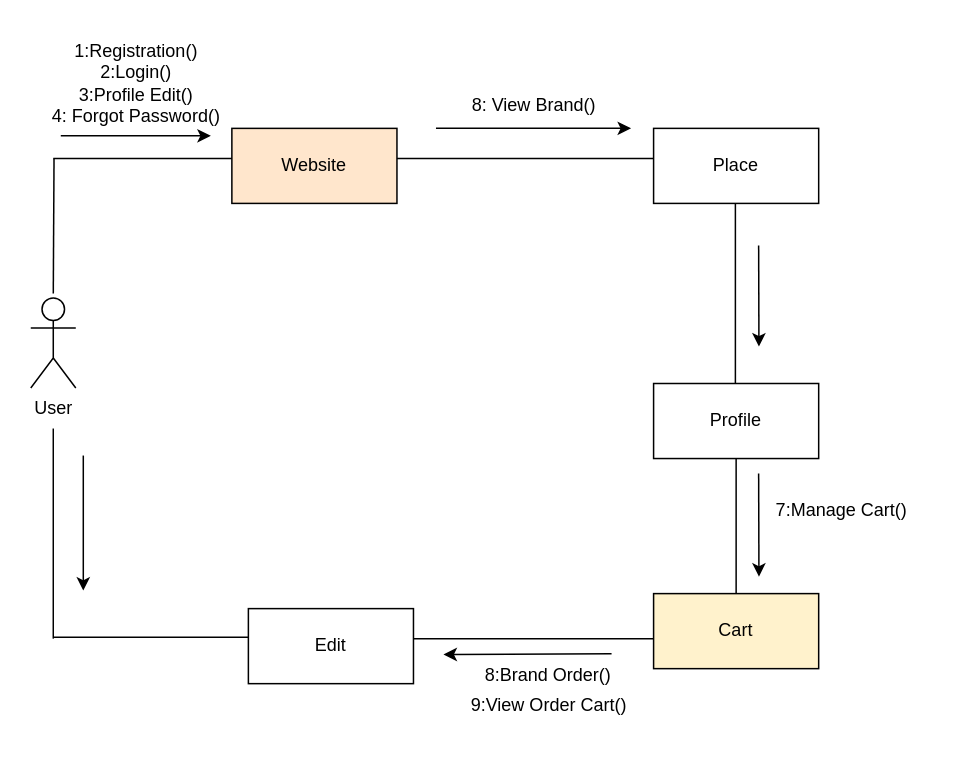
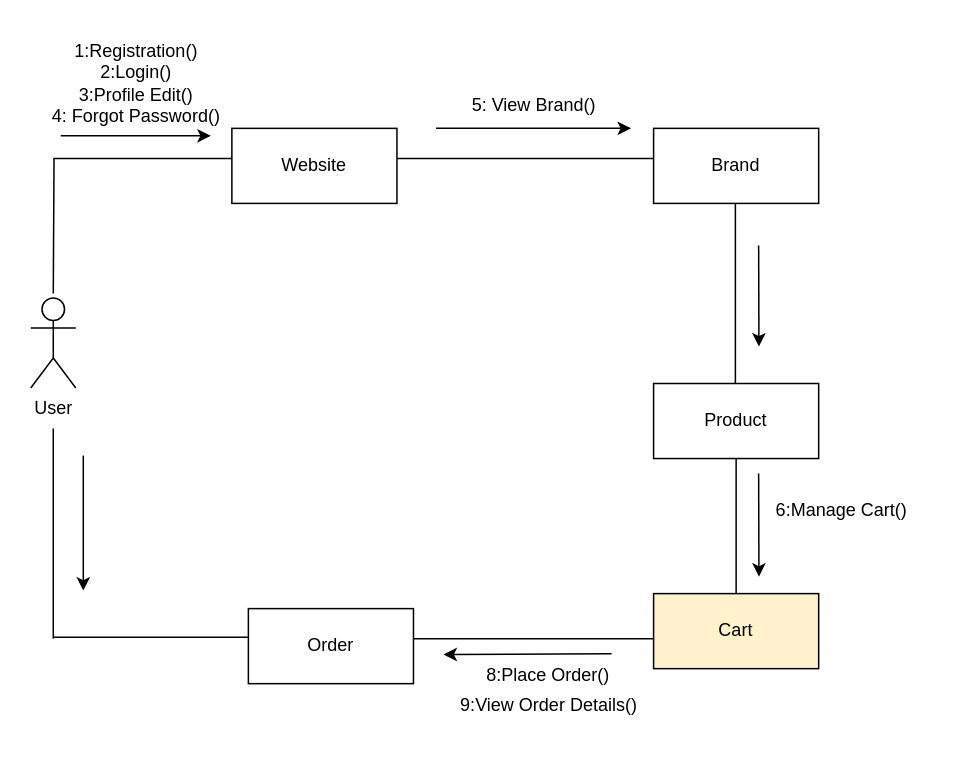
- <mxCell id="25" value="8: View Brand()" style="text;html=1;align=center;verticalAlign=middle;resizable=0;points=[];autosize=1;strokeColor=none;fillColor=none;" parent="1" vertex="1"><mxGeometry x="300" y="55" width="110" height="30" as="geometry" /></mxCell>
+ <mxCell id="25" value="5: View Brand()" style="text;html=1;align=center;verticalAlign=middle;resizable=0;points=[];autosize=1;strokeColor=none;fillColor=none;" parent="1" vertex="1"><mxGeometry x="300" y="55" width="110" height="30" as="geometry" /></mxCell>
- <mxCell id="5" value="Website" style="rounded=0;whiteSpace=wrap;html=1;fillColor=#ffe6cc;" parent="1" vertex="1"><mxGeometry x="154" y="85" width="110" height="50" as="geometry" /></mxCell>
+ <mxCell id="5" value="Website" style="rounded=0;whiteSpace=wrap;html=1;" parent="1" vertex="1"><mxGeometry x="154" y="85" width="110" height="50" as="geometry" /></mxCell>
- <mxCell id="7" value="Place" style="rounded=0;whiteSpace=wrap;html=1;" parent="1" vertex="1"><mxGeometry x="435" y="85" width="110" height="50" as="geometry" /></mxCell>
+ <mxCell id="7" value="Brand" style="rounded=0;whiteSpace=wrap;html=1;" parent="1" vertex="1"><mxGeometry x="435" y="85" width="110" height="50" as="geometry" /></mxCell>
- <mxCell id="9" value="Profile" style="rounded=0;whiteSpace=wrap;html=1;" parent="1" vertex="1"><mxGeometry x="435" y="255" width="110" height="50" as="geometry" /></mxCell>
+ <mxCell id="9" value="Product" style="rounded=0;whiteSpace=wrap;html=1;" parent="1" vertex="1"><mxGeometry x="435" y="255" width="110" height="50" as="geometry" /></mxCell>
- <mxCell id="18" value="7:Manage Cart()" style="text;html=1;align=center;verticalAlign=middle;resizable=0;points=[];autosize=1;strokeColor=none;fillColor=none;" parent="1" vertex="1"><mxGeometry x="505" y="325" width="110" height="30" as="geometry" /></mxCell>
+ <mxCell id="18" value="6:Manage Cart()" style="text;html=1;align=center;verticalAlign=middle;resizable=0;points=[];autosize=1;strokeColor=none;fillColor=none;" parent="1" vertex="1"><mxGeometry x="505" y="325" width="110" height="30" as="geometry" /></mxCell>
- <mxCell id="12" value="Edit" style="rounded=0;whiteSpace=wrap;html=1;" parent="1" vertex="1"><mxGeometry x="165" y="405" width="110" height="50" as="geometry" /></mxCell>
+ <mxCell id="12" value="Order" style="rounded=0;whiteSpace=wrap;html=1;" parent="1" vertex="1"><mxGeometry x="165" y="405" width="110" height="50" as="geometry" /></mxCell>
- <mxCell id="23" value="8:Brand Order()" style="text;strokeColor=none;align=center;fillColor=none;html=1;verticalAlign=middle;whiteSpace=wrap;rounded=0;" parent="1" vertex="1"><mxGeometry x="320" y="435" width="90" height="30" as="geometry" /></mxCell>
+ <mxCell id="23" value="8:Place Order()" style="text;strokeColor=none;align=center;fillColor=none;html=1;verticalAlign=middle;whiteSpace=wrap;rounded=0;" parent="1" vertex="1"><mxGeometry x="320" y="435" width="90" height="30" as="geometry" /></mxCell>
- <mxCell id="24" value="9:View Order Cart()" style="text;strokeColor=none;align=center;fillColor=none;html=1;verticalAlign=middle;whiteSpace=wrap;rounded=0;" parent="1" vertex="1"><mxGeometry x="302.5" y="455" width="125" height="30" as="geometry" /></mxCell>
+ <mxCell id="24" value="9:View Order Details()" style="text;strokeColor=none;align=center;fillColor=none;html=1;verticalAlign=middle;whiteSpace=wrap;rounded=0;" parent="1" vertex="1"><mxGeometry x="302.5" y="455" width="125" height="30" as="geometry" /></mxCell>
